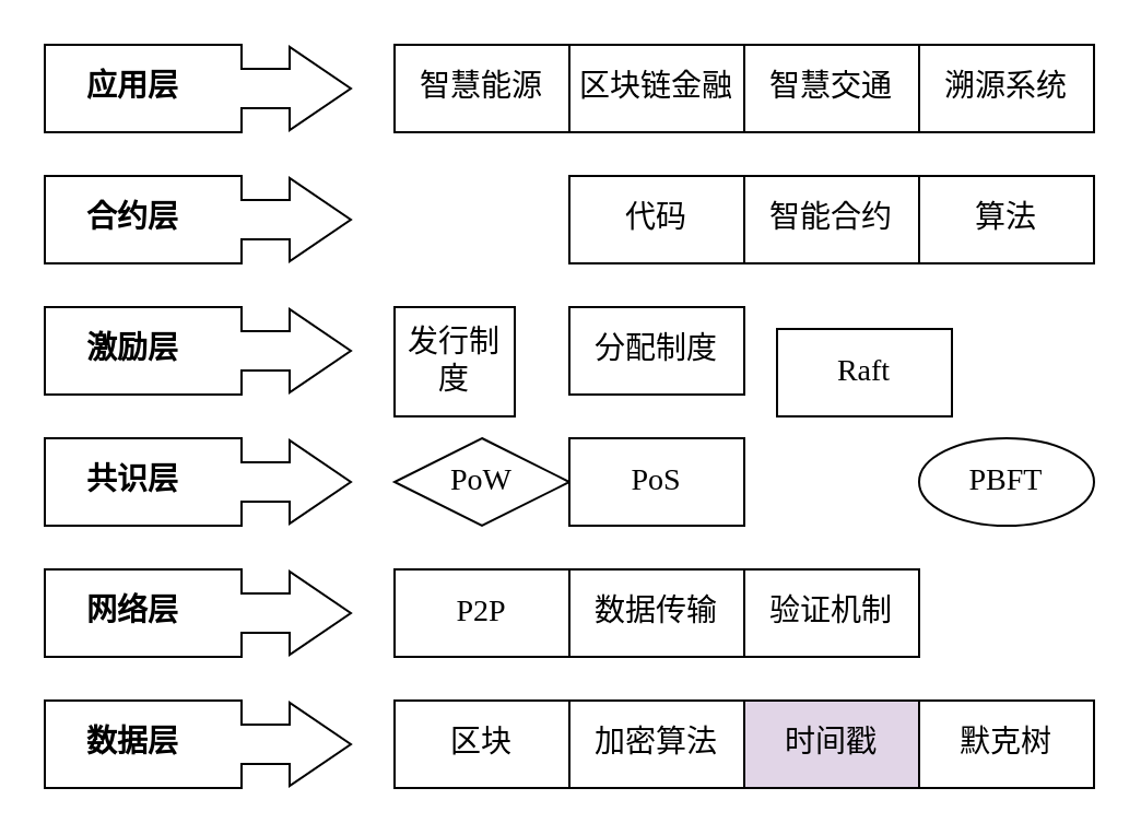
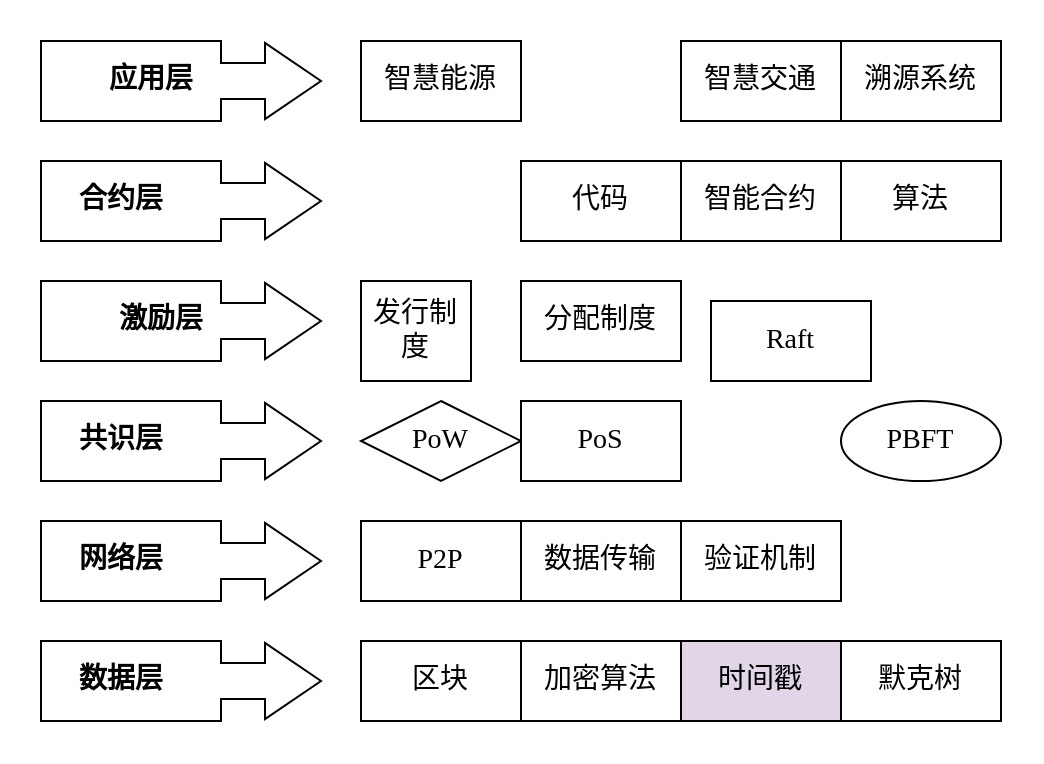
- <mxCell id="29" value="应用层" style="text;html=1;align=center;verticalAlign=middle;resizable=0;points=[];autosize=1;strokeColor=none;fillColor=none;fontSize=14;fontStyle=1;fontFamily=宋体;" parent="1" vertex="1"><mxGeometry x="25" y="25" width="70" height="30" as="geometry" /></mxCell>
+ <mxCell id="29" value="应用层" style="text;html=1;align=center;verticalAlign=middle;resizable=0;points=[];autosize=1;strokeColor=none;fillColor=none;fontSize=14;fontStyle=1;fontFamily=宋体;" parent="1" vertex="1"><mxGeometry x="40" y="25" width="70" height="30" as="geometry" /></mxCell>
- <mxCell id="31" value="区块链金融" style="rounded=0;whiteSpace=wrap;html=1;fontSize=14;fontFamily=宋体;" parent="1" vertex="1"><mxGeometry x="260" y="20" width="80" height="40" as="geometry" /></mxCell>
- <mxCell id="20" value="激励层" style="text;html=1;align=center;verticalAlign=middle;resizable=0;points=[];autosize=1;strokeColor=none;fillColor=none;fontSize=14;fontStyle=1;fontFamily=宋体;" parent="1" vertex="1"><mxGeometry x="25" y="145" width="70" height="30" as="geometry" /></mxCell>
+ <mxCell id="20" value="激励层" style="text;html=1;align=center;verticalAlign=middle;resizable=0;points=[];autosize=1;strokeColor=none;fillColor=none;fontSize=14;fontStyle=1;fontFamily=宋体;" parent="1" vertex="1"><mxGeometry x="45" y="145" width="70" height="30" as="geometry" /></mxCell>
